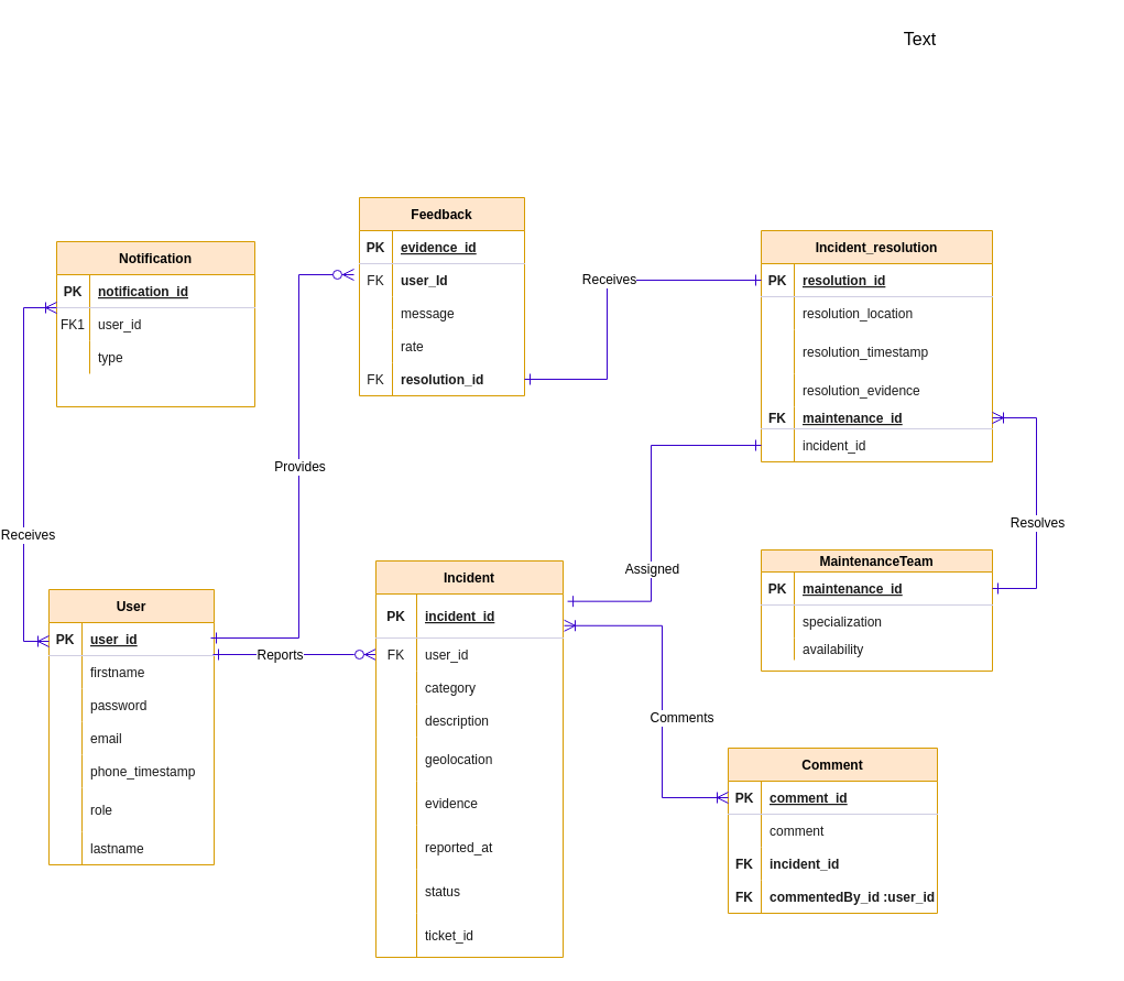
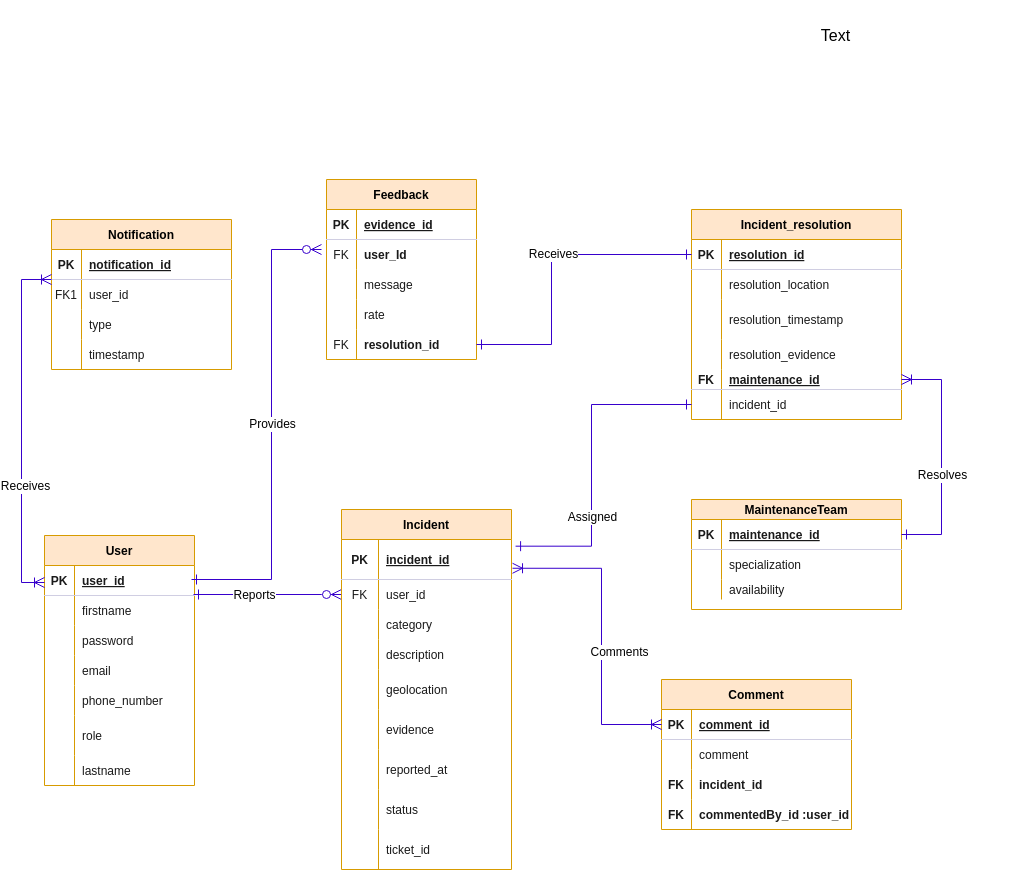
+ <mxCell id="36" value="timestamp" style="shape=partialRectangle;overflow=hidden;connectable=0;fillColor=none;top=0;left=0;bottom=0;right=0;align=left;spacingLeft=6;labelBackgroundColor=none;strokeColor=#D0CEE2;fontColor=#1A1A1A;" parent="34" vertex="1"><mxGeometry x="30" width="150" height="30" as="geometry"><mxRectangle width="150" height="30" as="alternateBounds" /></mxGeometry></mxCell>
- <mxCell id="17" value="phone_timestamp" style="shape=partialRectangle;overflow=hidden;connectable=0;fillColor=none;top=0;left=0;bottom=0;right=0;align=left;spacingLeft=6;labelBackgroundColor=none;strokeColor=#D0CEE2;fontColor=#1A1A1A;" parent="15" vertex="1"><mxGeometry x="30" width="120" height="30" as="geometry"><mxRectangle width="120" height="30" as="alternateBounds" /></mxGeometry></mxCell>
+ <mxCell id="17" value="phone_number" style="shape=partialRectangle;overflow=hidden;connectable=0;fillColor=none;top=0;left=0;bottom=0;right=0;align=left;spacingLeft=6;labelBackgroundColor=none;strokeColor=#D0CEE2;fontColor=#1A1A1A;" parent="15" vertex="1"><mxGeometry x="30" width="120" height="30" as="geometry"><mxRectangle width="120" height="30" as="alternateBounds" /></mxGeometry></mxCell>
